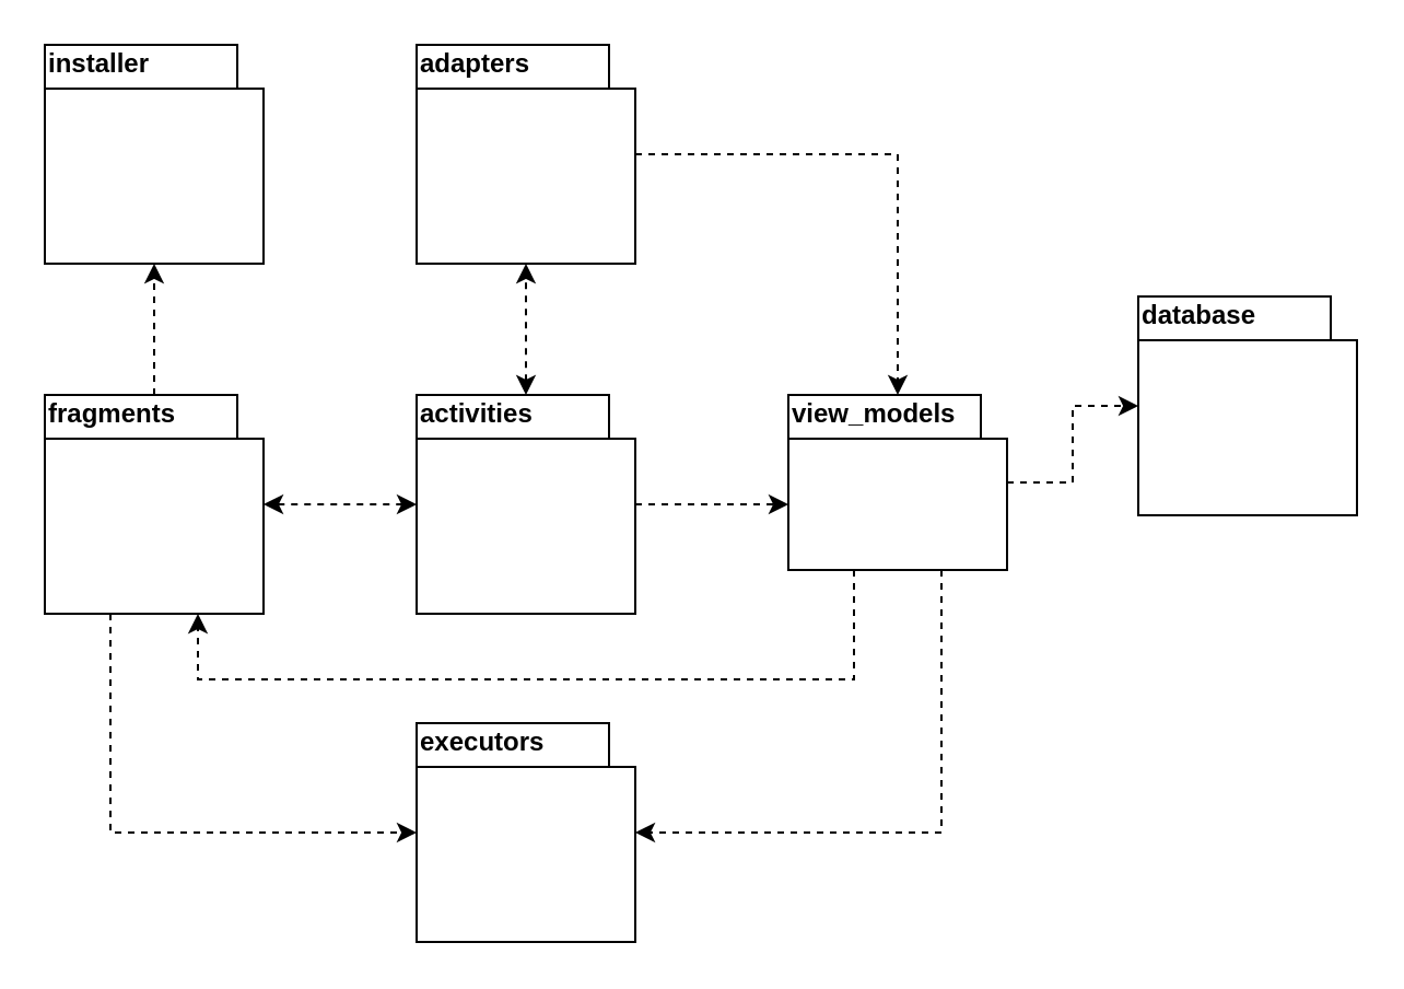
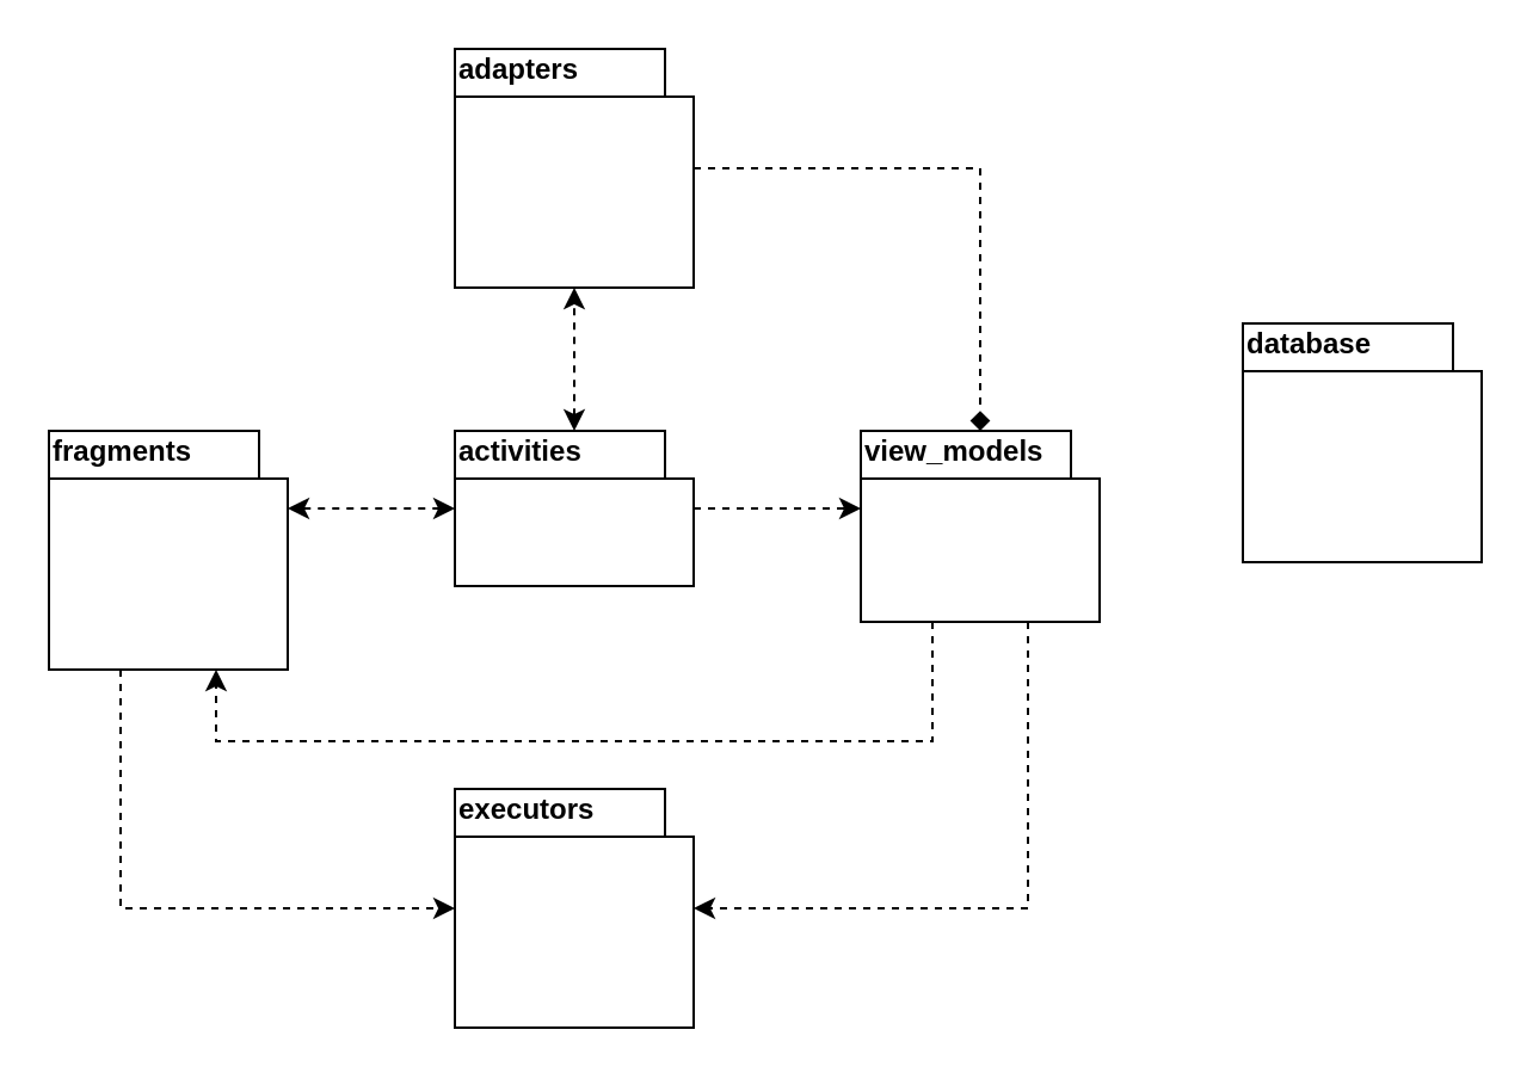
- <mxCell id="16" value="installer" style="shape=folder;fontStyle=1;spacingTop=-5;tabWidth=88;tabHeight=20;tabPosition=left;html=1;verticalAlign=top;align=left;" parent="1" vertex="1"><mxGeometry x="20" y="20" width="100" height="100" as="geometry" /></mxCell>
- <mxCell id="3" style="edgeStyle=orthogonalEdgeStyle;rounded=0;orthogonalLoop=1;jettySize=auto;html=1;dashed=1;startArrow=none;startFill=0;endArrow=classic;endFill=1;strokeWidth=1;" parent="1" source="13" target="16" edge="1"><mxGeometry relative="1" as="geometry"><mxPoint x="70" y="180" as="sourcePoint" /><mxPoint x="70" y="120" as="targetPoint" /></mxGeometry></mxCell>
- <mxCell id="2" style="edgeStyle=orthogonalEdgeStyle;rounded=0;orthogonalLoop=1;jettySize=auto;html=1;dashed=1;startArrow=none;startFill=0;endArrow=classic;endFill=1;strokeWidth=1;" parent="1" source="17" target="8" edge="1"><mxGeometry relative="1" as="geometry"><mxPoint x="289" y="70" as="sourcePoint" /><Array as="points"><mxPoint x="410" y="70" /></Array></mxGeometry></mxCell>
+ <mxCell id="2" style="edgeStyle=orthogonalEdgeStyle;rounded=0;orthogonalLoop=1;jettySize=auto;html=1;dashed=1;startArrow=none;startFill=0;endArrow=diamond;endFill=1;strokeWidth=1;" parent="1" source="17" target="8" edge="1"><mxGeometry relative="1" as="geometry"><mxPoint x="289" y="70" as="sourcePoint" /><Array as="points"><mxPoint x="410" y="70" /></Array></mxGeometry></mxCell>
- <mxCell id="6" style="edgeStyle=orthogonalEdgeStyle;rounded=0;orthogonalLoop=1;jettySize=auto;html=1;dashed=1;startArrow=none;startFill=0;endArrow=classic;endFill=1;strokeWidth=1;" parent="1" source="8" target="11" edge="1"><mxGeometry relative="1" as="geometry" /></mxCell>
- <mxCell id="15" value="activities" style="shape=folder;fontStyle=1;spacingTop=-5;tabWidth=88;tabHeight=20;tabPosition=left;html=1;verticalAlign=top;align=left;" parent="1" vertex="1"><mxGeometry x="190" y="180" width="100" height="100" as="geometry" /></mxCell>
+ <mxCell id="15" value="activities" style="shape=folder;fontStyle=1;spacingTop=-5;tabWidth=88;tabHeight=20;tabPosition=left;html=1;verticalAlign=top;align=left;" parent="1" vertex="1"><mxGeometry x="190" y="180" width="100" height="65" as="geometry" /></mxCell>
